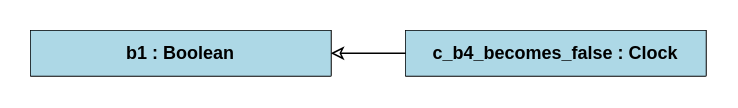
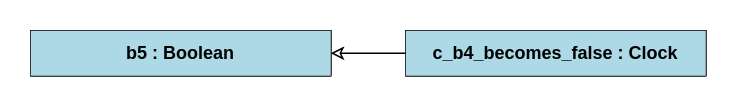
- <mxCell id="4" value="&lt;b&gt;b1 : Boolean&lt;/b&gt;" style="html=1;verticalAlign=middle;whiteSpace=wrap;overflow=visible;align=center;fillColor=#ADD8E6;strokeColor=none" vertex="1" parent="3"><mxGeometry width="200" height="30" as="geometry" /></mxCell>
+ <mxCell id="4" value="&lt;b&gt;b5 : Boolean&lt;/b&gt;" style="html=1;verticalAlign=middle;whiteSpace=wrap;overflow=visible;align=center;fillColor=#ADD8E6;strokeColor=none" vertex="1" parent="3"><mxGeometry width="200" height="30" as="geometry" /></mxCell>
